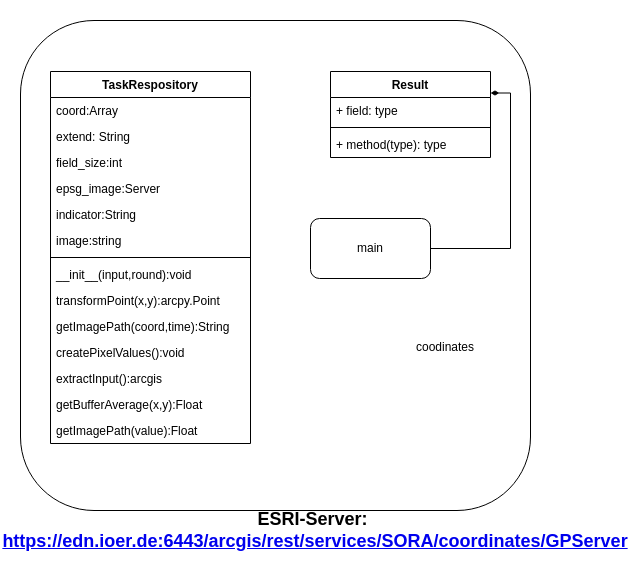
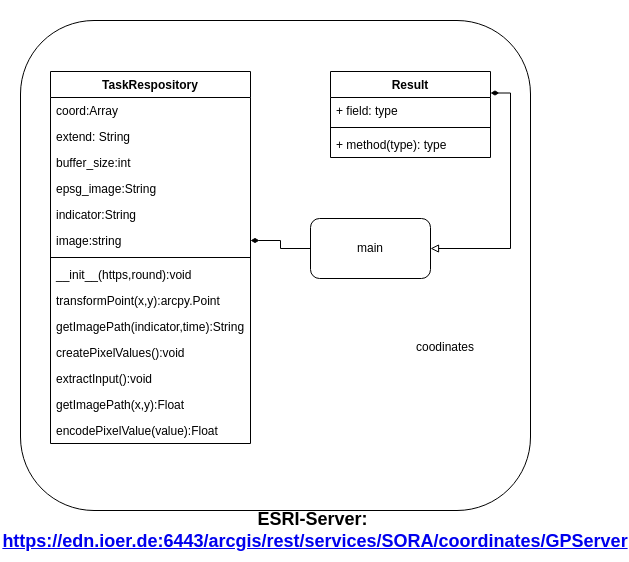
- <mxCell id="6" value="field_size:int" style="text;strokeColor=none;fillColor=none;align=left;verticalAlign=top;spacingLeft=4;spacingRight=4;overflow=hidden;rotatable=0;points=[[0,0.5],[1,0.5]];portConstraint=eastwest;" vertex="1" parent="3"><mxGeometry y="78" width="200" height="26" as="geometry" /></mxCell>
+ <mxCell id="6" value="buffer_size:int" style="text;strokeColor=none;fillColor=none;align=left;verticalAlign=top;spacingLeft=4;spacingRight=4;overflow=hidden;rotatable=0;points=[[0,0.5],[1,0.5]];portConstraint=eastwest;" vertex="1" parent="3"><mxGeometry y="78" width="200" height="26" as="geometry" /></mxCell>
- <mxCell id="7" value="epsg_image:Server" style="text;strokeColor=none;fillColor=none;align=left;verticalAlign=top;spacingLeft=4;spacingRight=4;overflow=hidden;rotatable=0;points=[[0,0.5],[1,0.5]];portConstraint=eastwest;" vertex="1" parent="3"><mxGeometry y="104" width="200" height="26" as="geometry" /></mxCell>
+ <mxCell id="7" value="epsg_image:String" style="text;strokeColor=none;fillColor=none;align=left;verticalAlign=top;spacingLeft=4;spacingRight=4;overflow=hidden;rotatable=0;points=[[0,0.5],[1,0.5]];portConstraint=eastwest;" vertex="1" parent="3"><mxGeometry y="104" width="200" height="26" as="geometry" /></mxCell>
+ <mxCell id="24" style="edgeStyle=orthogonalEdgeStyle;rounded=0;orthogonalLoop=1;jettySize=auto;html=1;exitX=1;exitY=0.5;exitDx=0;exitDy=0;entryX=0;entryY=0.5;entryDx=0;entryDy=0;startArrow=diamondThin;startFill=1;endArrow=none;endFill=0;" edge="1" parent="1" source="9" target="23"><mxGeometry relative="1" as="geometry" /></mxCell>
- <mxCell id="18" style="edgeStyle=orthogonalEdgeStyle;rounded=0;orthogonalLoop=1;jettySize=auto;html=1;exitX=1;exitY=0.25;exitDx=0;exitDy=0;entryX=1;entryY=0.5;entryDx=0;entryDy=0;startArrow=diamondThin;startFill=1;endArrow=none;endFill=0;" edge="1" parent="1" source="19" target="23"><mxGeometry relative="1" as="geometry" /></mxCell>
+ <mxCell id="18" style="edgeStyle=orthogonalEdgeStyle;rounded=0;orthogonalLoop=1;jettySize=auto;html=1;exitX=1;exitY=0.25;exitDx=0;exitDy=0;entryX=1;entryY=0.5;entryDx=0;entryDy=0;startArrow=diamondThin;startFill=1;endArrow=block;endFill=0;" edge="1" parent="1" source="19" target="23"><mxGeometry relative="1" as="geometry" /></mxCell>
- <mxCell id="11" value="__init__(input,round):void" style="text;strokeColor=none;fillColor=none;align=left;verticalAlign=top;spacingLeft=4;spacingRight=4;overflow=hidden;rotatable=0;points=[[0,0.5],[1,0.5]];portConstraint=eastwest;" vertex="1" parent="3"><mxGeometry y="190" width="200" height="26" as="geometry" /></mxCell>
+ <mxCell id="11" value="__init__(https,round):void" style="text;strokeColor=none;fillColor=none;align=left;verticalAlign=top;spacingLeft=4;spacingRight=4;overflow=hidden;rotatable=0;points=[[0,0.5],[1,0.5]];portConstraint=eastwest;" vertex="1" parent="3"><mxGeometry y="190" width="200" height="26" as="geometry" /></mxCell>
- <mxCell id="13" value="getImagePath(coord,time):String" style="text;strokeColor=none;fillColor=none;align=left;verticalAlign=top;spacingLeft=4;spacingRight=4;overflow=hidden;rotatable=0;points=[[0,0.5],[1,0.5]];portConstraint=eastwest;" vertex="1" parent="3"><mxGeometry y="242" width="200" height="26" as="geometry" /></mxCell>
+ <mxCell id="13" value="getImagePath(indicator,time):String" style="text;strokeColor=none;fillColor=none;align=left;verticalAlign=top;spacingLeft=4;spacingRight=4;overflow=hidden;rotatable=0;points=[[0,0.5],[1,0.5]];portConstraint=eastwest;" vertex="1" parent="3"><mxGeometry y="242" width="200" height="26" as="geometry" /></mxCell>
- <mxCell id="15" value="extractInput():arcgis" style="text;strokeColor=none;fillColor=none;align=left;verticalAlign=top;spacingLeft=4;spacingRight=4;overflow=hidden;rotatable=0;points=[[0,0.5],[1,0.5]];portConstraint=eastwest;" vertex="1" parent="3"><mxGeometry y="294" width="200" height="26" as="geometry" /></mxCell>
+ <mxCell id="15" value="extractInput():void" style="text;strokeColor=none;fillColor=none;align=left;verticalAlign=top;spacingLeft=4;spacingRight=4;overflow=hidden;rotatable=0;points=[[0,0.5],[1,0.5]];portConstraint=eastwest;" vertex="1" parent="3"><mxGeometry y="294" width="200" height="26" as="geometry" /></mxCell>
- <mxCell id="16" value="getBufferAverage(x,y):Float" style="text;strokeColor=none;fillColor=none;align=left;verticalAlign=top;spacingLeft=4;spacingRight=4;overflow=hidden;rotatable=0;points=[[0,0.5],[1,0.5]];portConstraint=eastwest;" vertex="1" parent="3"><mxGeometry y="320" width="200" height="26" as="geometry" /></mxCell>
+ <mxCell id="16" value="getImagePath(x,y):Float" style="text;strokeColor=none;fillColor=none;align=left;verticalAlign=top;spacingLeft=4;spacingRight=4;overflow=hidden;rotatable=0;points=[[0,0.5],[1,0.5]];portConstraint=eastwest;" vertex="1" parent="3"><mxGeometry y="320" width="200" height="26" as="geometry" /></mxCell>
- <mxCell id="17" value="getImagePath(value):Float" style="text;strokeColor=none;fillColor=none;align=left;verticalAlign=top;spacingLeft=4;spacingRight=4;overflow=hidden;rotatable=0;points=[[0,0.5],[1,0.5]];portConstraint=eastwest;" vertex="1" parent="3"><mxGeometry y="346" width="200" height="26" as="geometry" /></mxCell>
+ <mxCell id="17" value="encodePixelValue(value):Float" style="text;strokeColor=none;fillColor=none;align=left;verticalAlign=top;spacingLeft=4;spacingRight=4;overflow=hidden;rotatable=0;points=[[0,0.5],[1,0.5]];portConstraint=eastwest;" vertex="1" parent="3"><mxGeometry y="346" width="200" height="26" as="geometry" /></mxCell>
